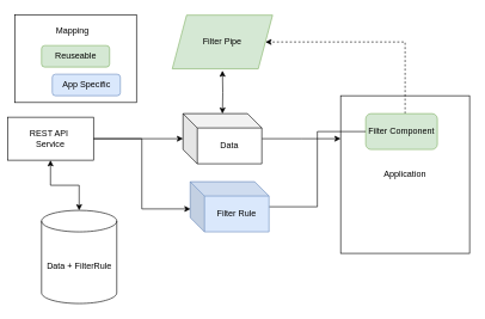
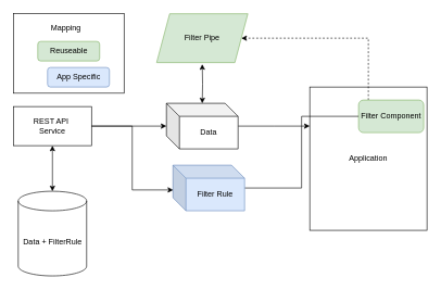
- <mxCell id="12" value="Filter Component" style="rounded=1;whiteSpace=wrap;html=1;fillColor=#d5e8d4;strokeColor=#82b366;" parent="1" vertex="1"><mxGeometry x="510" y="158" width="100" height="50" as="geometry" /></mxCell>
+ <mxCell id="12" value="Filter Component" style="rounded=1;whiteSpace=wrap;html=1;fillColor=#d5e8d4;strokeColor=#82b366;" parent="1" vertex="1"><mxGeometry x="550" y="153" width="100" height="50" as="geometry" /></mxCell>
- <mxCell id="8" value="REST API&amp;nbsp;&lt;br&gt;Service" style="rounded=0;whiteSpace=wrap;html=1;" parent="1" vertex="1"><mxGeometry x="10" y="163" width="120" height="60" as="geometry" /></mxCell>
+ <mxCell id="8" value="REST API&amp;nbsp;&lt;br&gt;Service" style="rounded=0;whiteSpace=wrap;html=1;" parent="1" vertex="1"><mxGeometry x="20" y="163" width="120" height="60" as="geometry" /></mxCell>
- <mxCell id="5" value="Data + FilterRule" style="shape=cylinder3;whiteSpace=wrap;html=1;boundedLbl=1;backgroundOutline=1;size=15;" parent="1" vertex="1"><mxGeometry x="57.5" y="293" width="105" height="130" as="geometry" /></mxCell>
+ <mxCell id="5" value="Data + FilterRule" style="shape=cylinder3;whiteSpace=wrap;html=1;boundedLbl=1;backgroundOutline=1;size=15;" parent="1" vertex="1"><mxGeometry x="27.5" y="293" width="105" height="130" as="geometry" /></mxCell>
